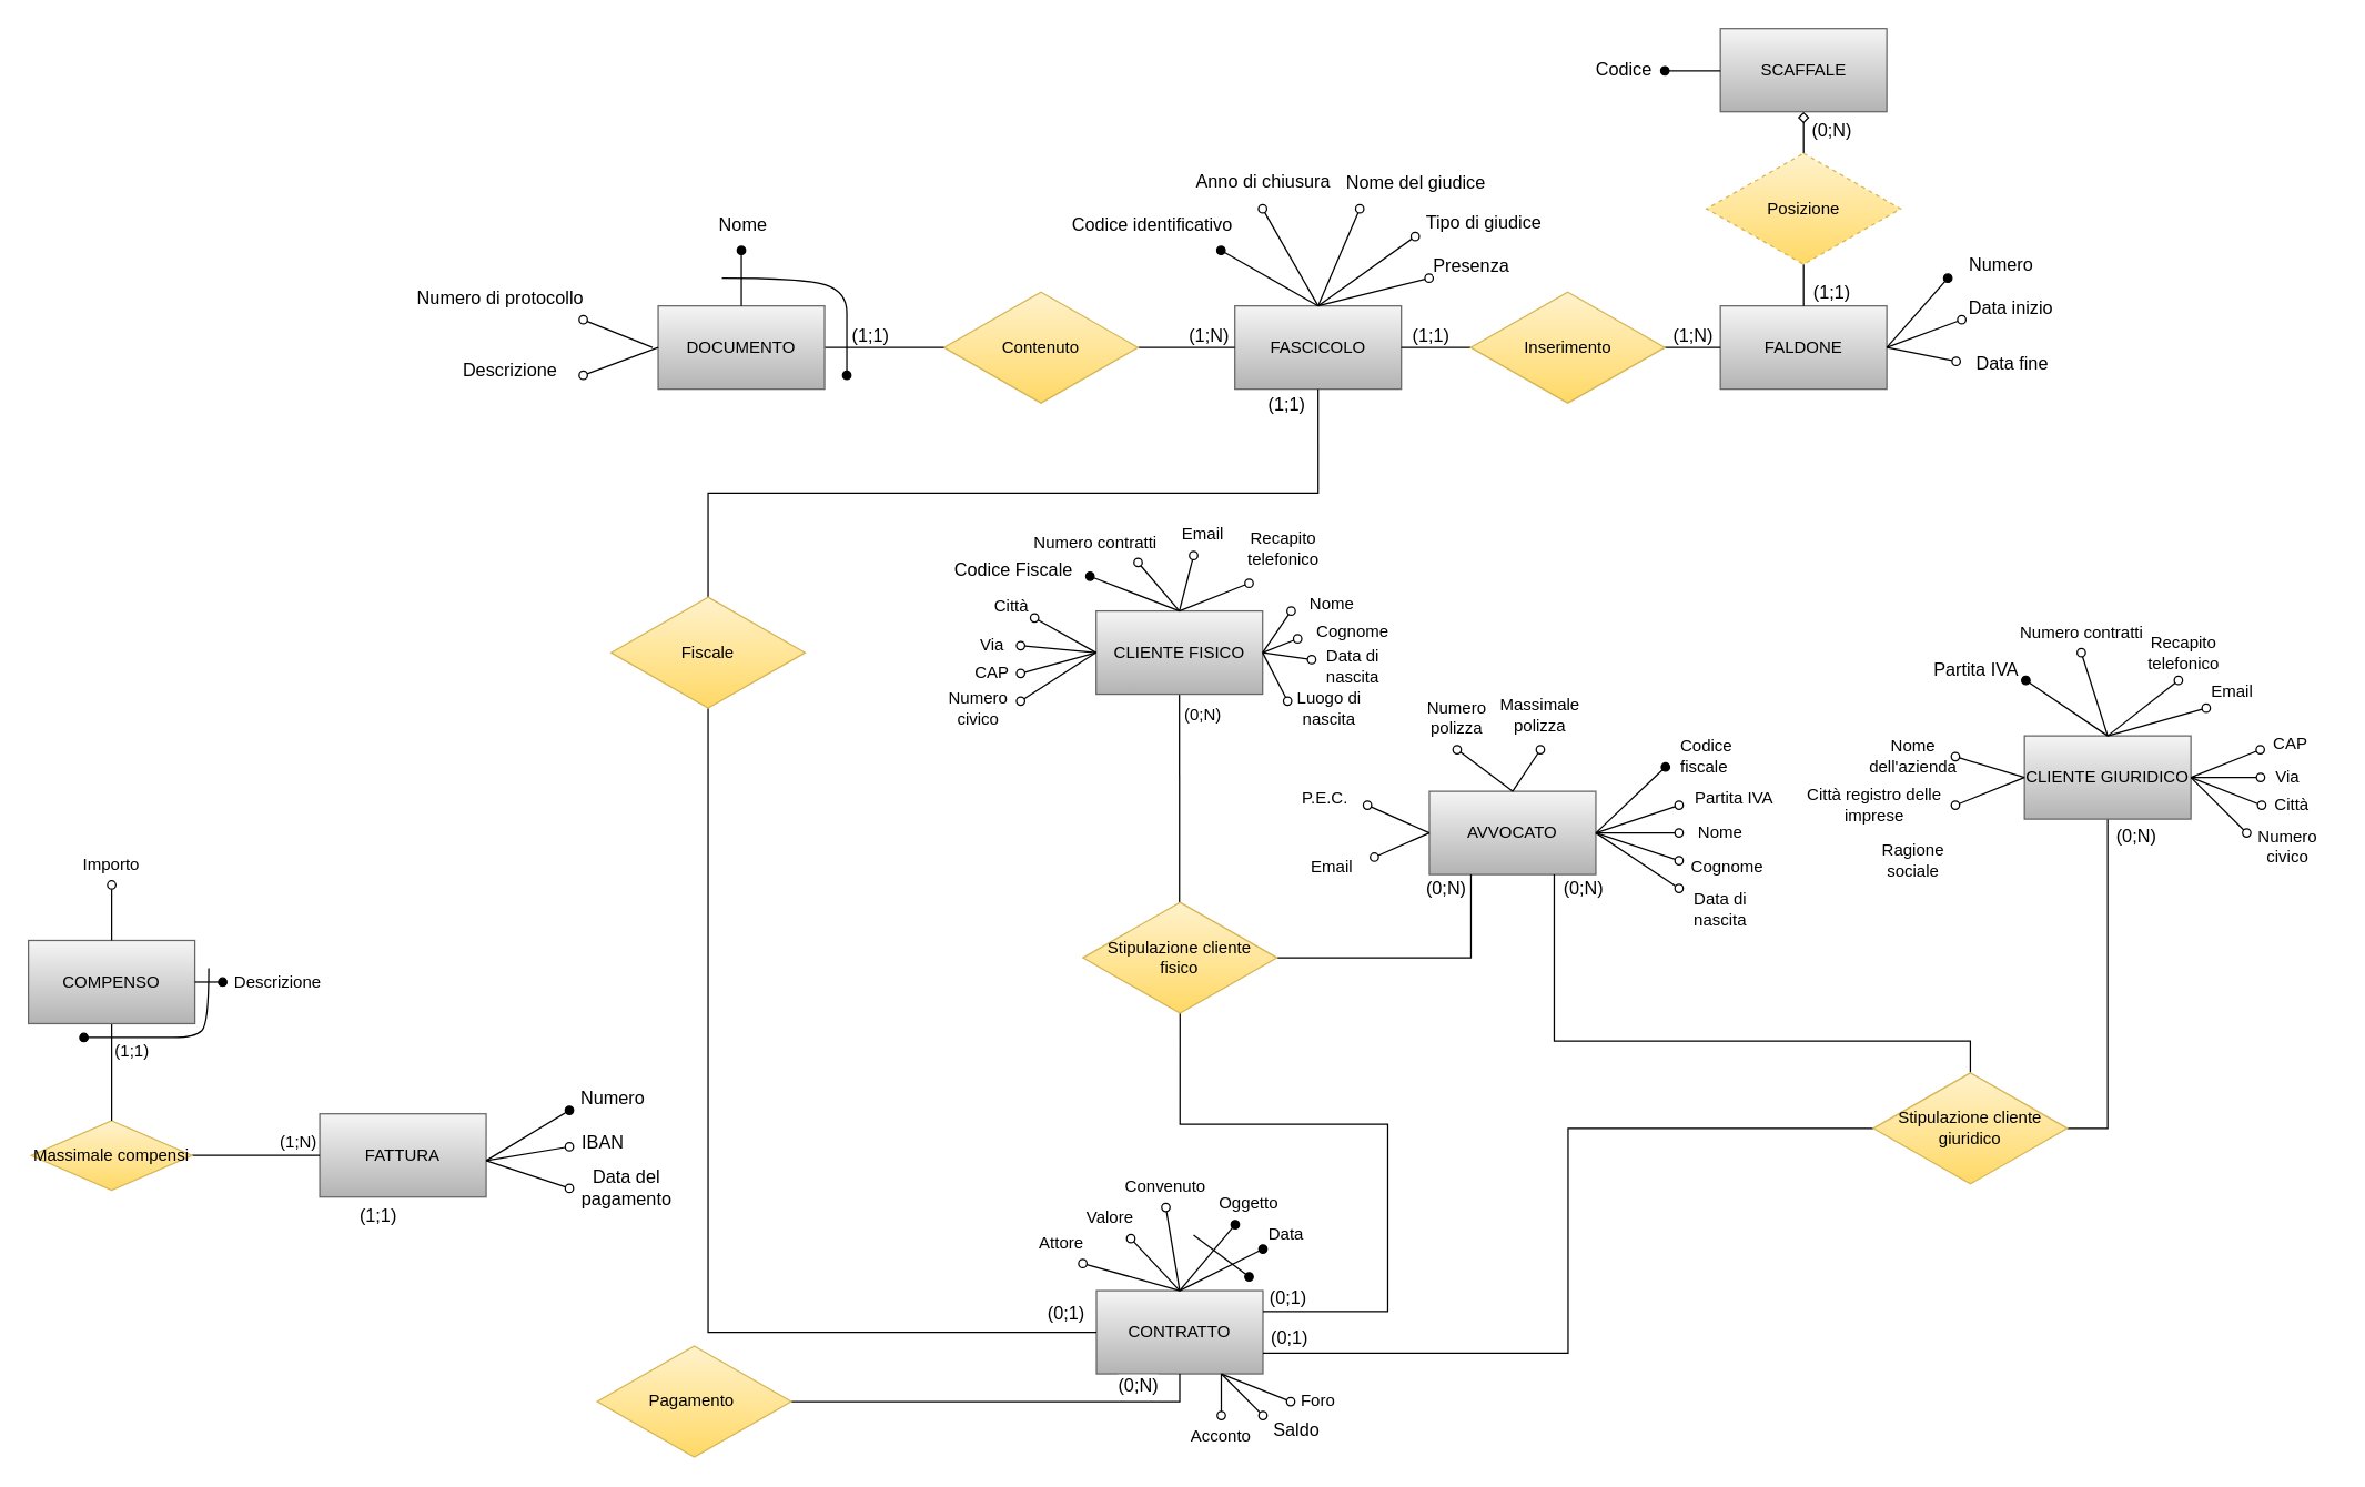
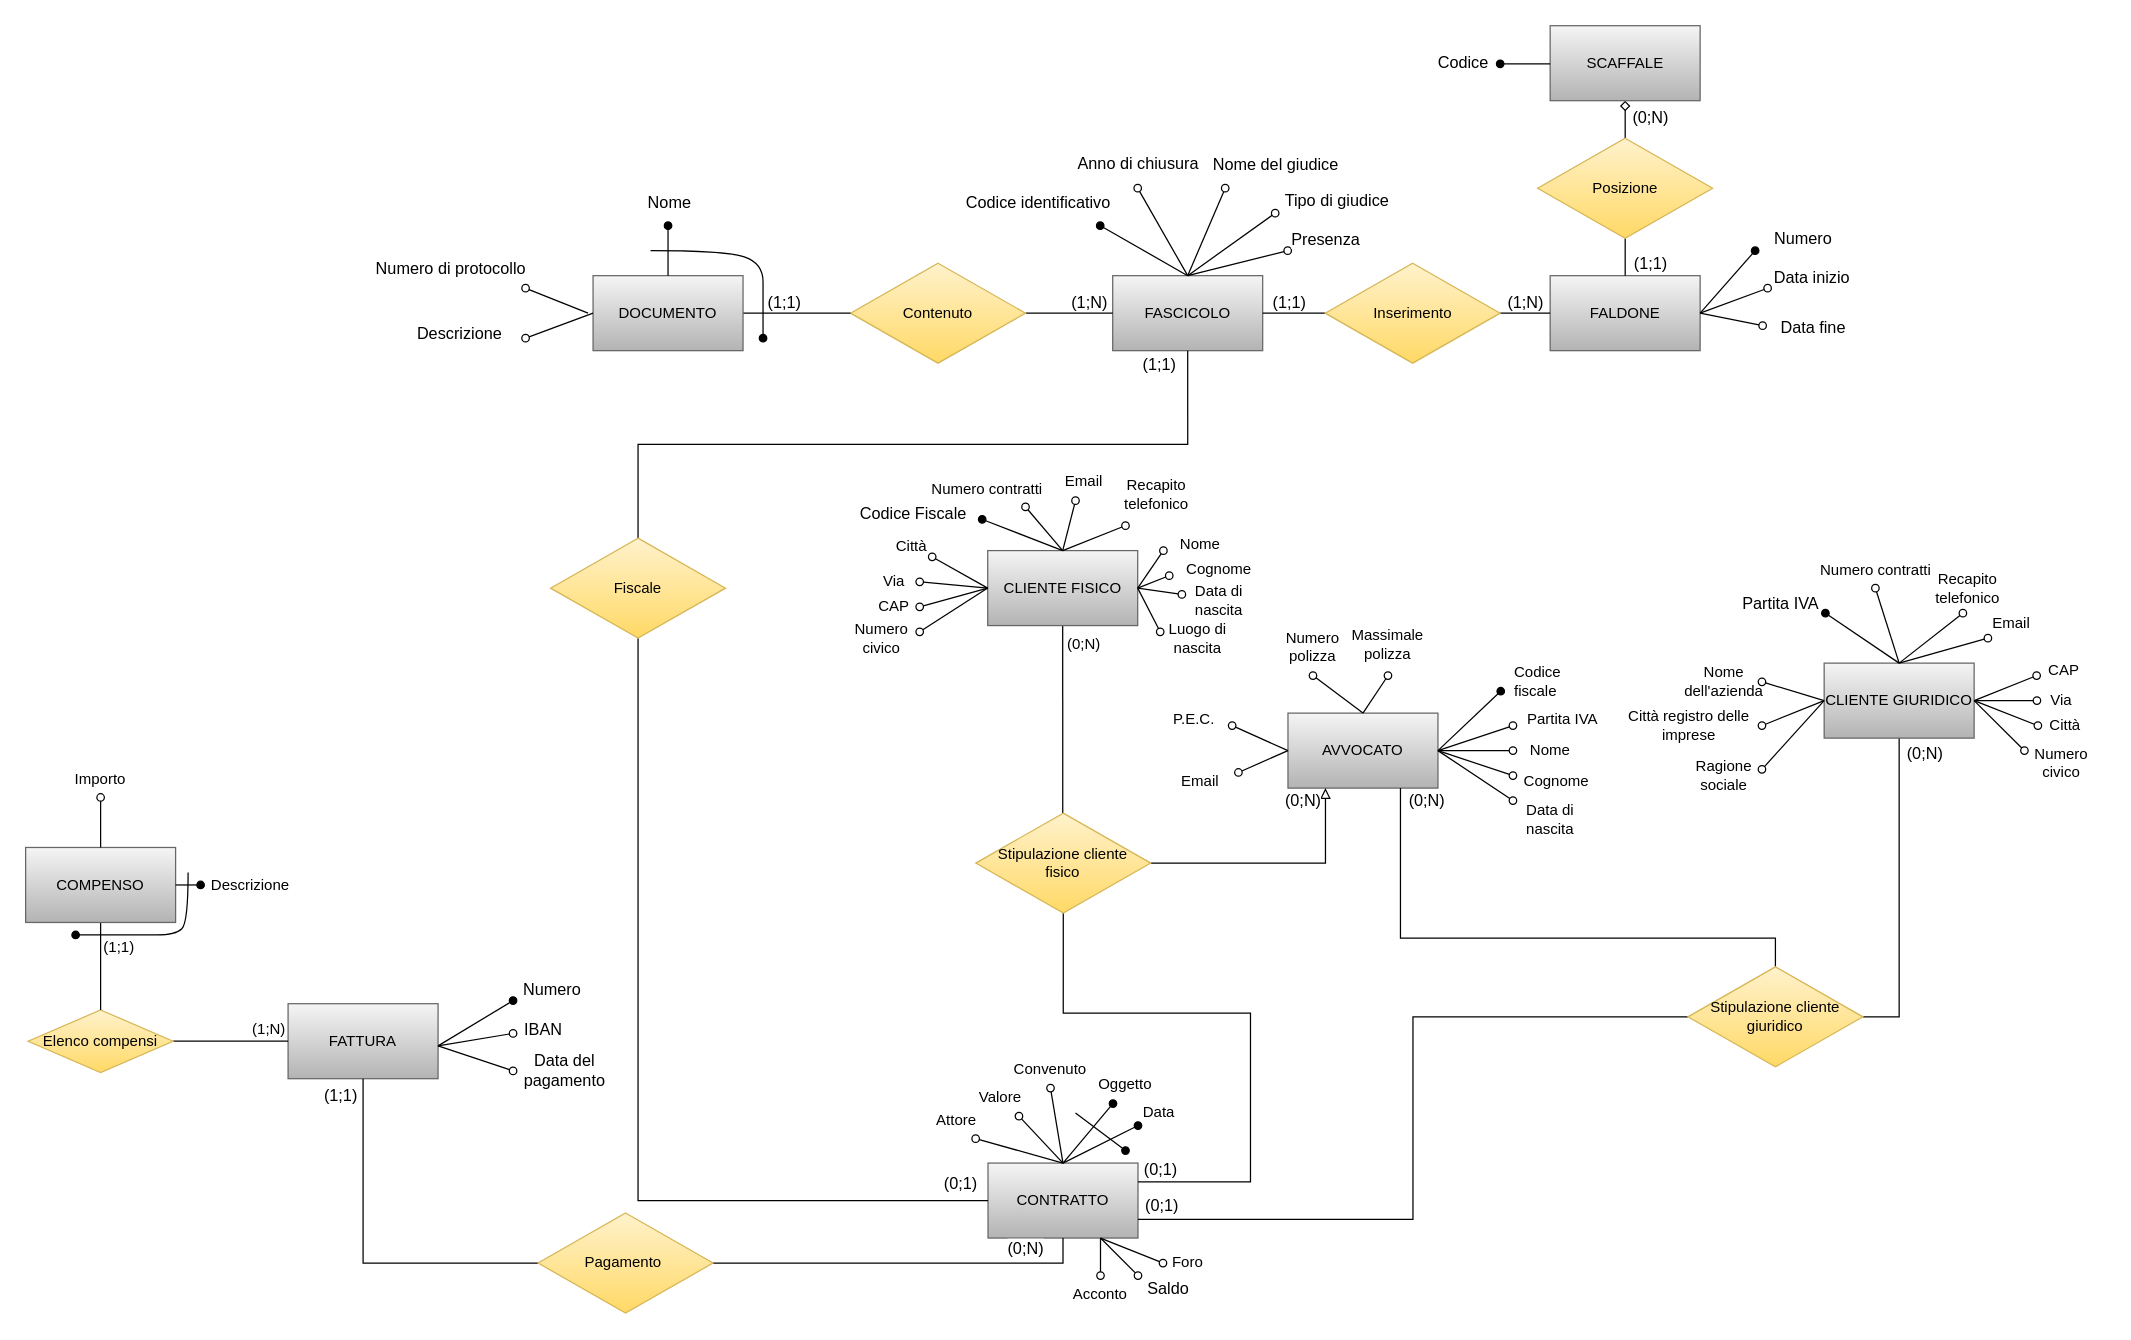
- <mxCell id="16" value="Posizione" style="rhombus;whiteSpace=wrap;html=1;fillColor=#fff2cc;gradientColor=#ffd966;strokeColor=#d6b656;dashed=1;" parent="1" vertex="1"><mxGeometry x="1229.77" y="110" width="140" height="80" as="geometry" /></mxCell>
+ <mxCell id="16" value="Posizione" style="rhombus;whiteSpace=wrap;html=1;fillColor=#fff2cc;gradientColor=#ffd966;strokeColor=#d6b656;" parent="1" vertex="1"><mxGeometry x="1229.77" y="110" width="140" height="80" as="geometry" /></mxCell>
+ <mxCell id="95" value="" style="endArrow=oval;html=1;rounded=0;endFill=0;exitX=0;exitY=0.5;exitDx=0;exitDy=0;entryX=1;entryY=0;entryDx=0;entryDy=0;" parent="1" source="92" target="96" edge="1"><mxGeometry width="50" height="50" relative="1" as="geometry"><mxPoint x="1579" y="530" as="sourcePoint" /><mxPoint x="1639" y="550" as="targetPoint" /><Array as="points" /></mxGeometry></mxCell>
- <mxCell id="48" value="" style="edgeStyle=orthogonalEdgeStyle;rounded=0;orthogonalLoop=1;jettySize=auto;html=1;startArrow=none;startFill=0;endArrow=none;endFill=0;entryX=0.25;entryY=1;entryDx=0;entryDy=0;" parent="1" source="53" target="46" edge="1"><mxGeometry relative="1" as="geometry" /></mxCell>
+ <mxCell id="48" value="" style="edgeStyle=orthogonalEdgeStyle;rounded=0;orthogonalLoop=1;jettySize=auto;html=1;startArrow=none;startFill=0;endArrow=block;endFill=0;entryX=0.25;entryY=1;entryDx=0;entryDy=0;" parent="1" source="53" target="46" edge="1"><mxGeometry relative="1" as="geometry" /></mxCell>
- <mxCell id="154" value="Massimale compensi" style="rhombus;whiteSpace=wrap;html=1;fillColor=#fff2cc;gradientColor=#ffd966;strokeColor=#d6b656;" parent="1" vertex="1"><mxGeometry x="22" y="807.5" width="116" height="50" as="geometry" /></mxCell>
+ <mxCell id="154" value="Elenco compensi" style="rhombus;whiteSpace=wrap;html=1;fillColor=#fff2cc;gradientColor=#ffd966;strokeColor=#d6b656;" parent="1" vertex="1"><mxGeometry x="22" y="807.5" width="116" height="50" as="geometry" /></mxCell>
+ <mxCell id="140" style="edgeStyle=orthogonalEdgeStyle;rounded=0;orthogonalLoop=1;jettySize=auto;html=1;entryX=0.5;entryY=1;entryDx=0;entryDy=0;endArrow=none;endFill=0;" parent="1" source="142" target="47" edge="1"><mxGeometry relative="1" as="geometry" /></mxCell>
